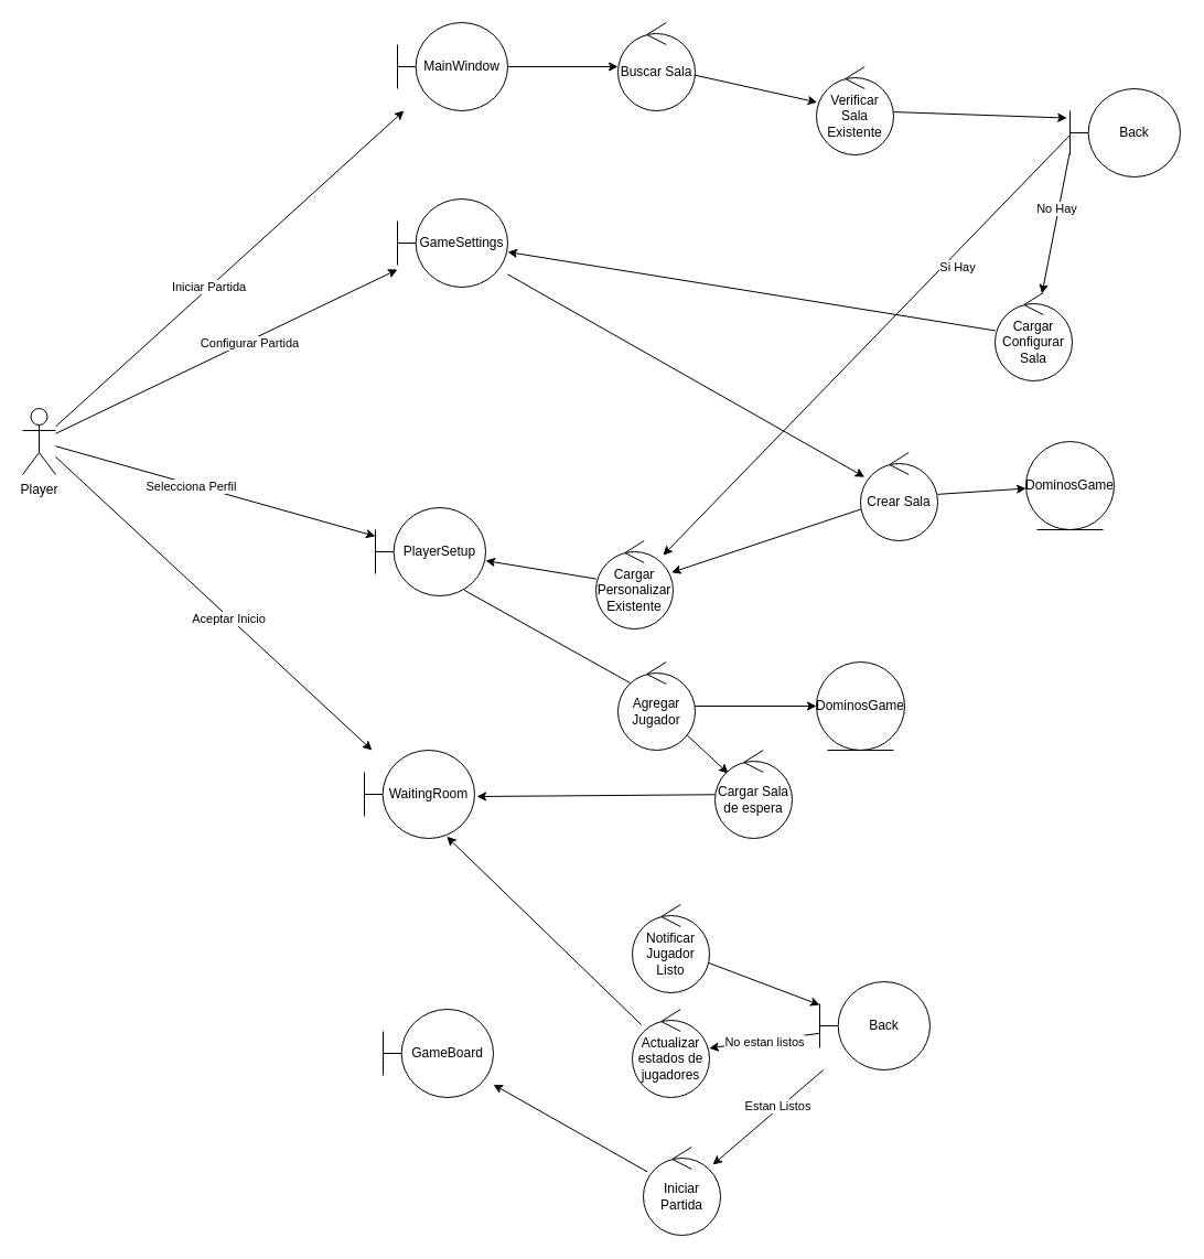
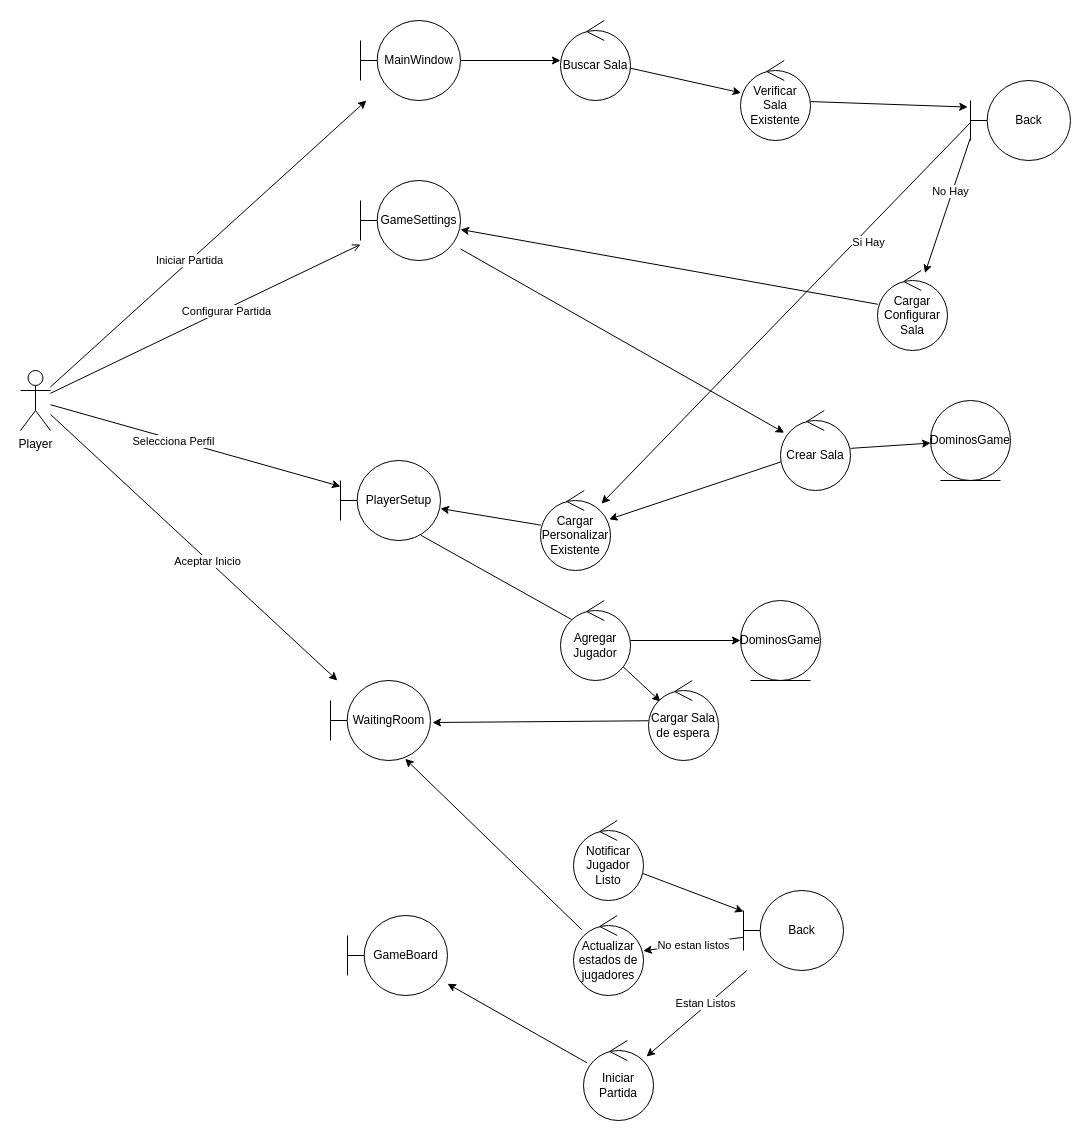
- <mxCell id="6" style="edgeStyle=none;rounded=0;orthogonalLoop=1;jettySize=auto;html=1;" parent="1" source="10" target="39" edge="1"><mxGeometry relative="1" as="geometry" /></mxCell>
+ <mxCell id="6" style="edgeStyle=none;rounded=0;orthogonalLoop=1;jettySize=auto;html=1;endArrow=open;" parent="1" source="10" target="39" edge="1"><mxGeometry relative="1" as="geometry" /></mxCell>
- <mxCell id="22" value="Cargar Configurar Sala" style="ellipse;shape=umlControl;whiteSpace=wrap;html=1;" parent="1" vertex="1"><mxGeometry x="902" y="265" width="70" height="80" as="geometry" /></mxCell>
+ <mxCell id="22" value="Cargar Configurar Sala" style="ellipse;shape=umlControl;whiteSpace=wrap;html=1;" parent="1" vertex="1"><mxGeometry x="877" y="270" width="70" height="80" as="geometry" /></mxCell>
